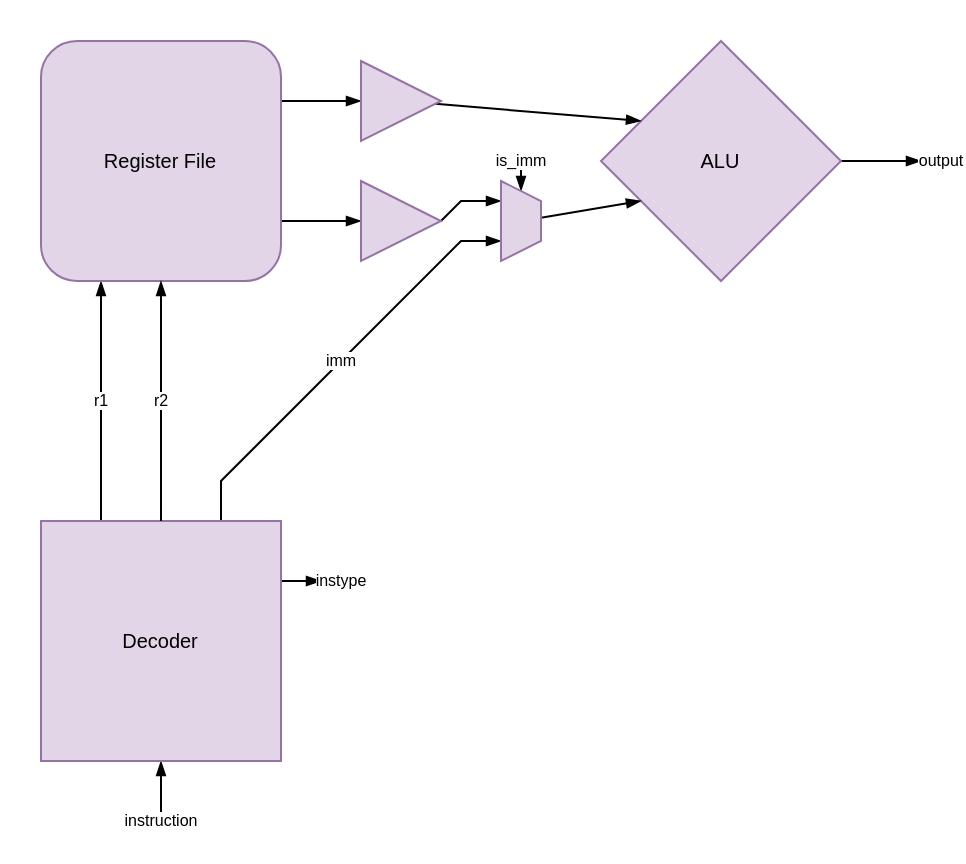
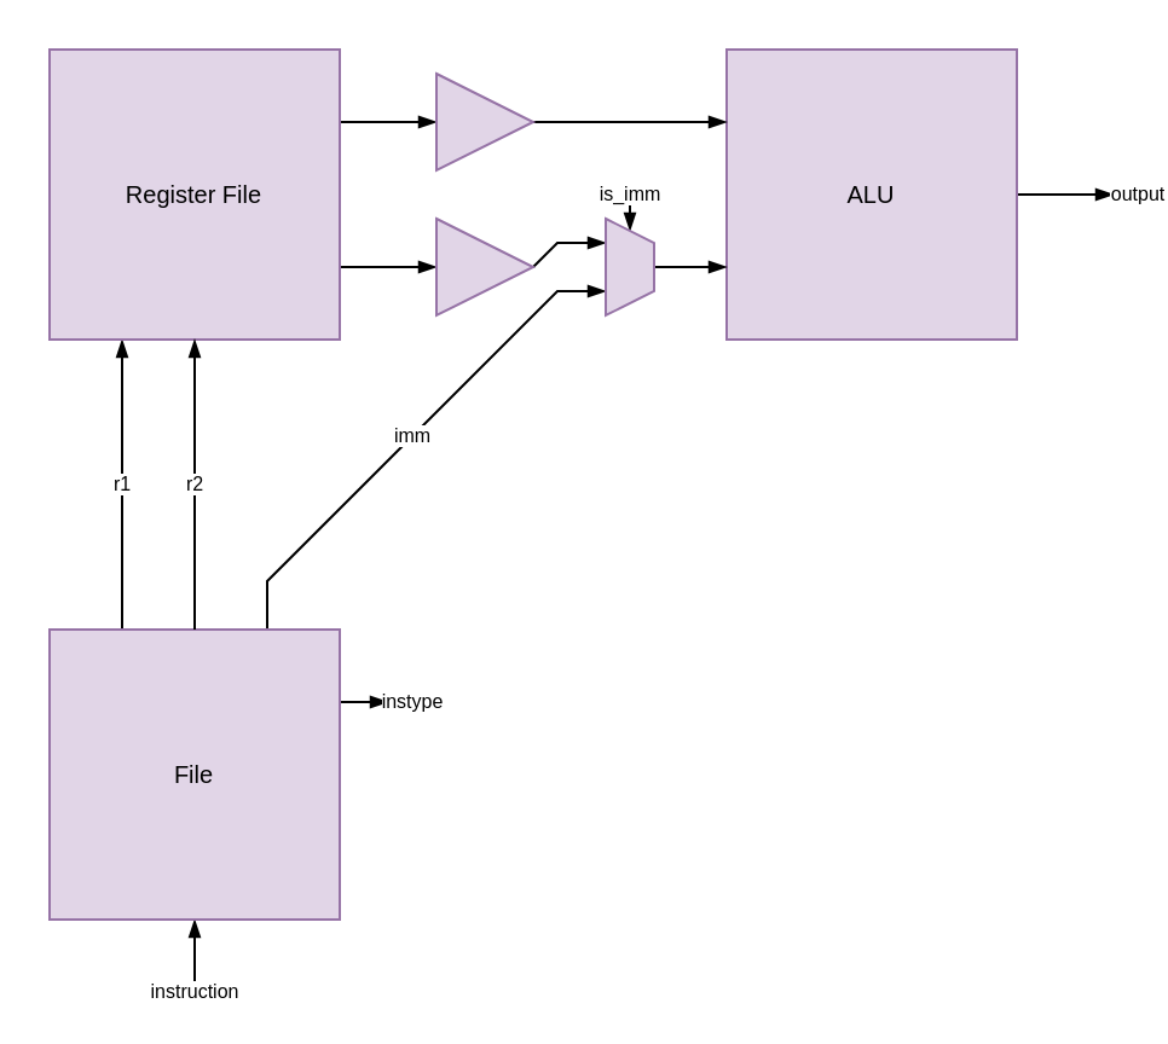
- <mxCell id="6" value="Register File" style="whiteSpace=wrap;html=1;aspect=fixed;fillColor=#e1d5e7;strokeColor=#9673a6;fontSize=10;rounded=1;" vertex="1" parent="1"><mxGeometry x="20" y="20" width="120" height="120" as="geometry" /></mxCell>
+ <mxCell id="6" value="Register File" style="whiteSpace=wrap;html=1;aspect=fixed;fillColor=#e1d5e7;strokeColor=#9673a6;fontSize=10;" vertex="1" parent="1"><mxGeometry x="20" y="20" width="120" height="120" as="geometry" /></mxCell>
- <mxCell id="8" value="ALU" style="rhombus;whiteSpace=wrap;html=1;aspect=fixed;fillColor=#e1d5e7;strokeColor=#9673a6;fontSize=10;" vertex="1" parent="1"><mxGeometry x="300" y="20" width="120" height="120" as="geometry" /></mxCell>
+ <mxCell id="8" value="ALU" style="whiteSpace=wrap;html=1;aspect=fixed;fillColor=#e1d5e7;strokeColor=#9673a6;fontSize=10;" vertex="1" parent="1"><mxGeometry x="300" y="20" width="120" height="120" as="geometry" /></mxCell>
- <mxCell id="16" value="Decoder" style="whiteSpace=wrap;html=1;aspect=fixed;fillColor=#e1d5e7;strokeColor=#9673a6;fontSize=10;" vertex="1" parent="1"><mxGeometry x="20" y="260" width="120" height="120" as="geometry" /></mxCell>
+ <mxCell id="16" value="File" style="whiteSpace=wrap;html=1;aspect=fixed;fillColor=#e1d5e7;strokeColor=#9673a6;fontSize=10;" vertex="1" parent="1"><mxGeometry x="20" y="260" width="120" height="120" as="geometry" /></mxCell>
